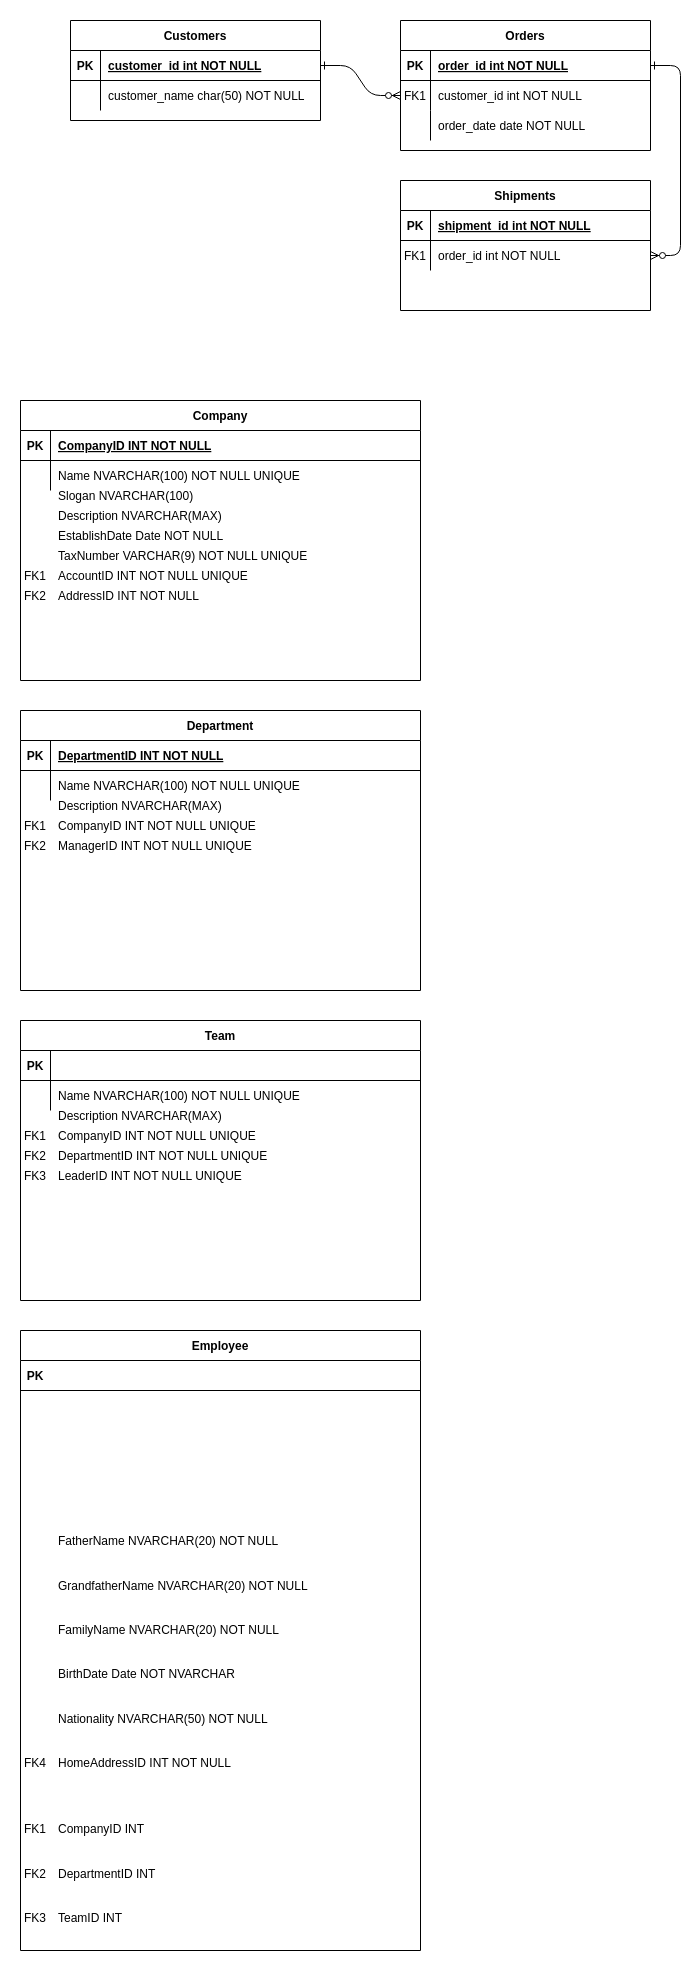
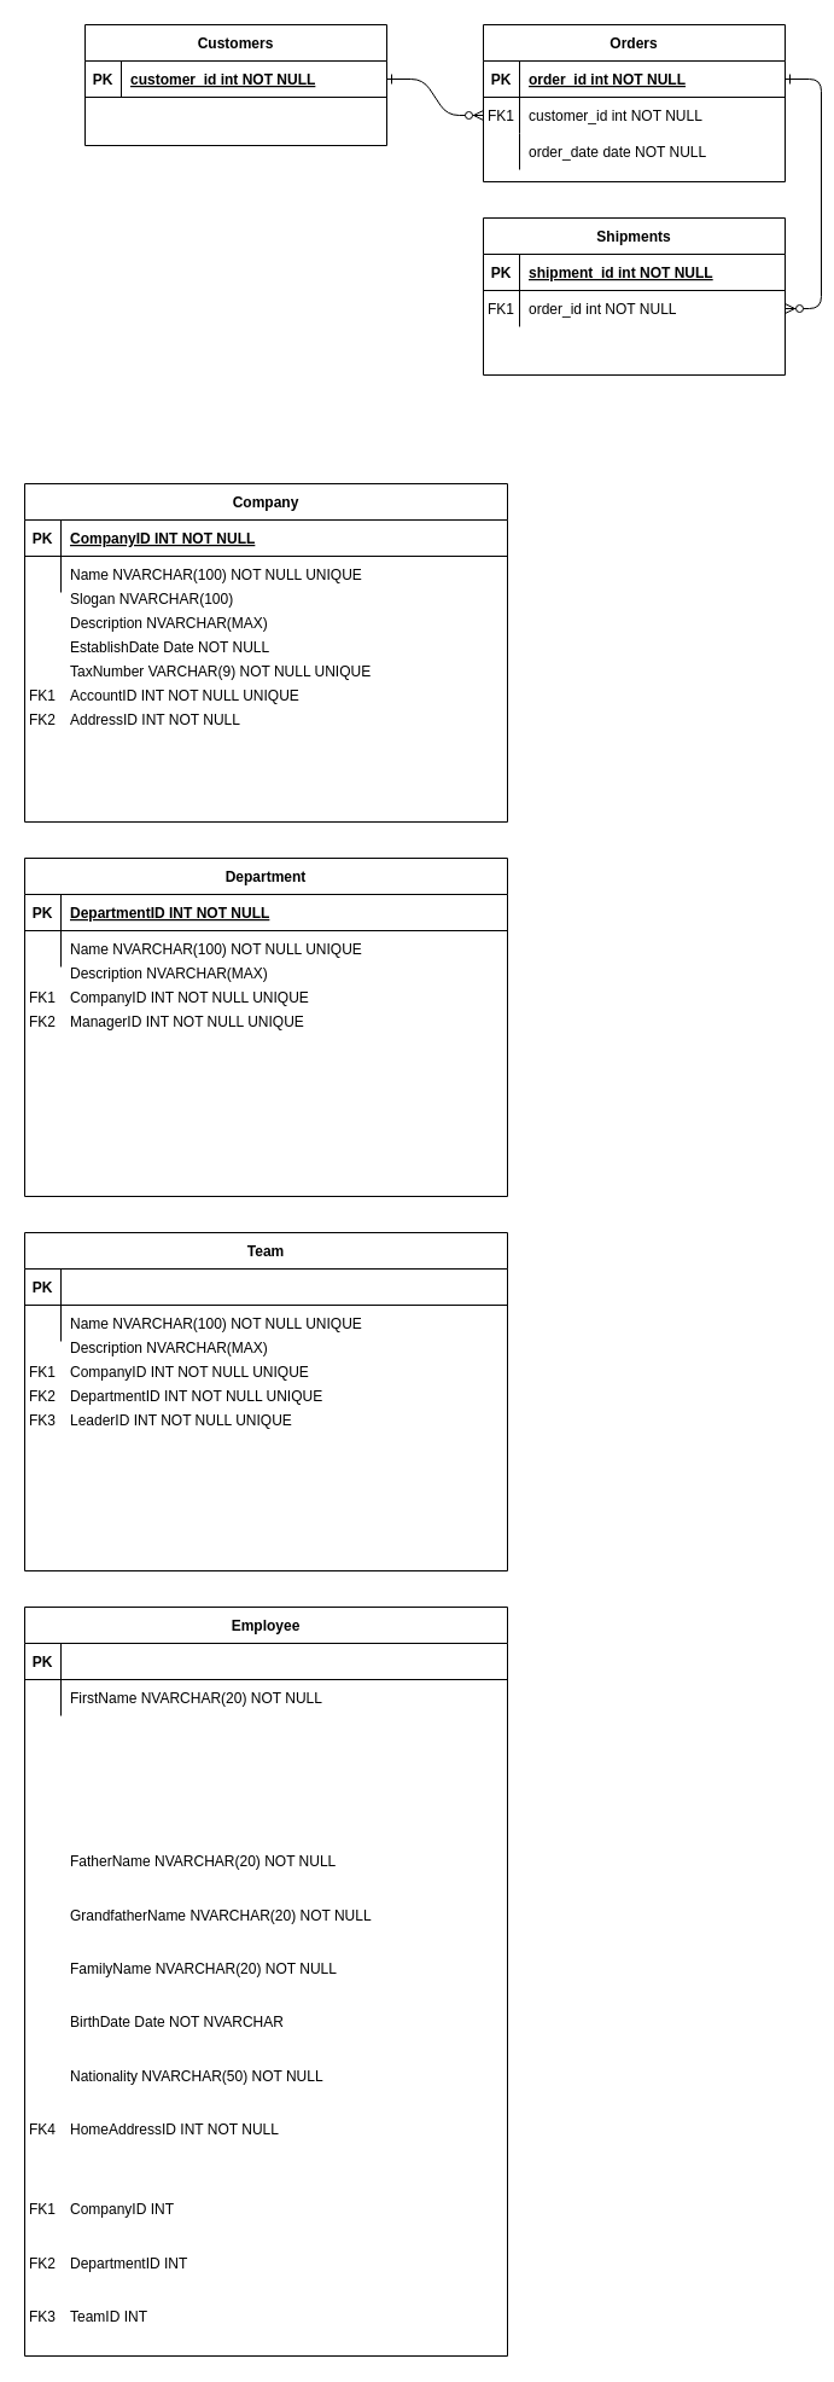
- <mxCell id="29" value="customer_name char(50) NOT NULL" style="shape=partialRectangle;overflow=hidden;connectable=0;fillColor=none;top=0;left=0;bottom=0;right=0;align=left;spacingLeft=6;" parent="27" vertex="1"><mxGeometry x="30" width="220" height="30" as="geometry" /></mxCell>
+ <mxCell id="84" value="FirstName NVARCHAR(20) NOT NULL" style="shape=partialRectangle;overflow=hidden;connectable=0;fillColor=none;top=0;left=0;bottom=0;right=0;align=left;spacingLeft=6;" vertex="1" parent="82"><mxGeometry x="30" width="370" height="30" as="geometry" /></mxCell>
